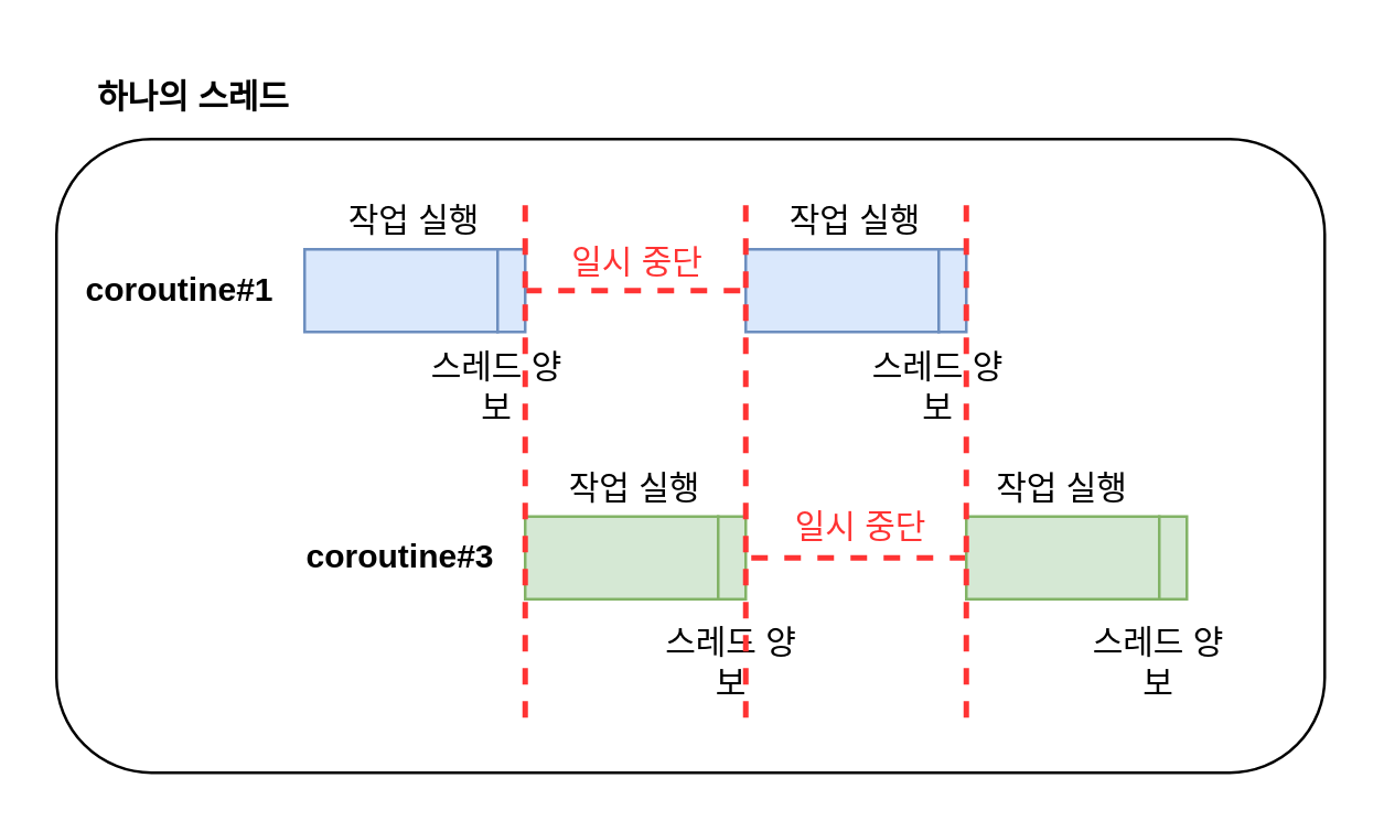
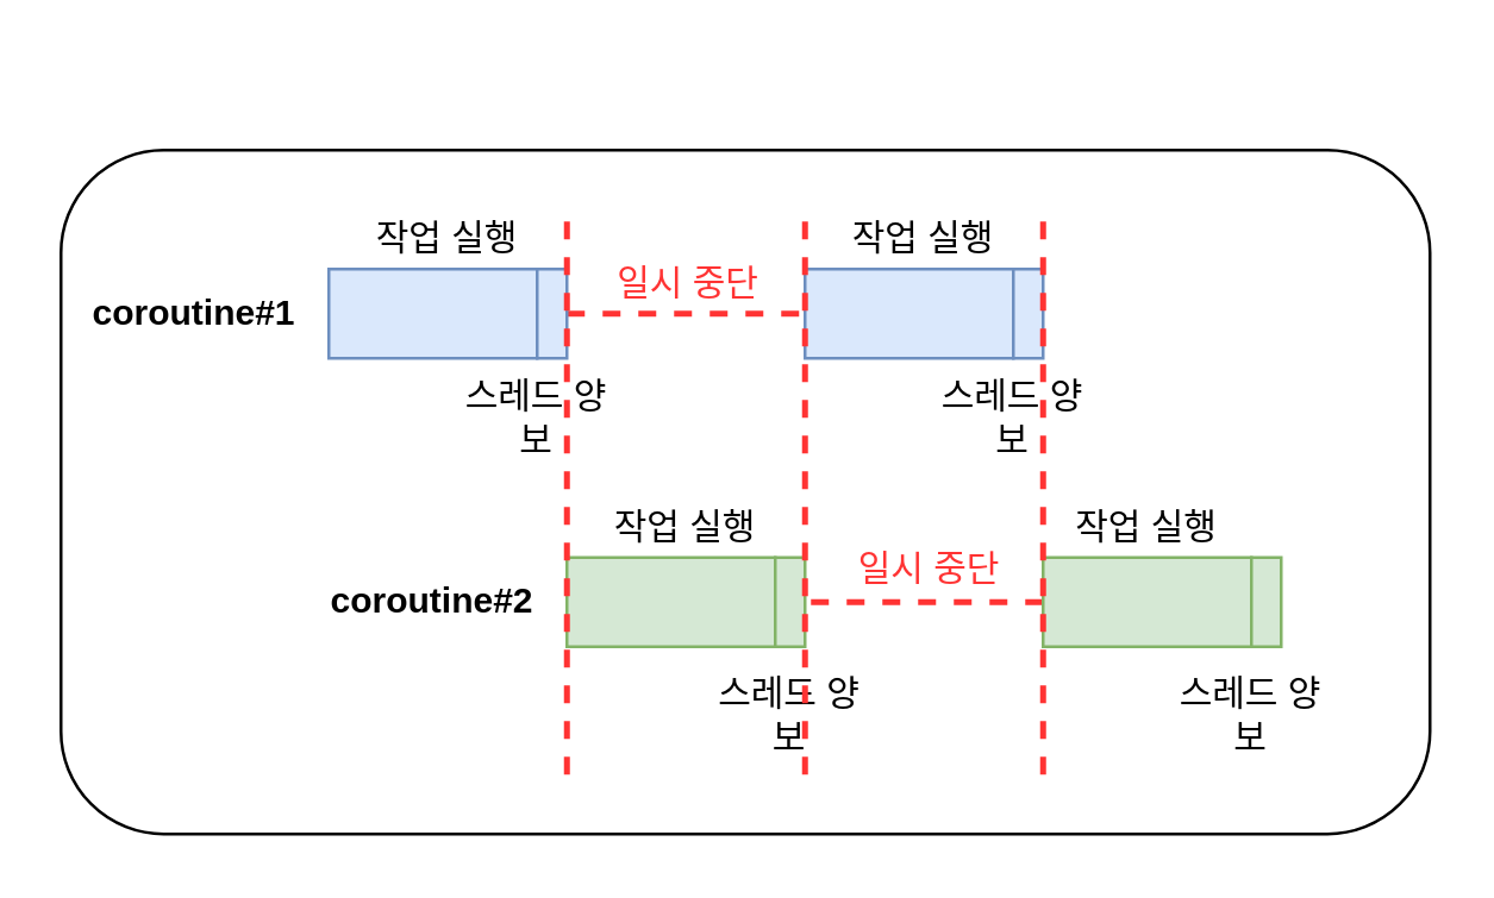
- <mxCell id="28" value="하나의 스레드" style="text;html=1;align=center;verticalAlign=middle;whiteSpace=wrap;rounded=0;fontStyle=1" vertex="1" parent="1"><mxGeometry x="20" y="20" width="100" height="30" as="geometry" /></mxCell>
- <mxCell id="14" value="coroutine#3" style="text;html=1;align=center;verticalAlign=middle;whiteSpace=wrap;rounded=0;fontStyle=1" vertex="1" parent="1"><mxGeometry x="110" y="187" width="70" height="30" as="geometry" /></mxCell>
+ <mxCell id="14" value="coroutine#2" style="text;html=1;align=center;verticalAlign=middle;whiteSpace=wrap;rounded=0;fontStyle=1" vertex="1" parent="1"><mxGeometry x="110" y="187" width="70" height="30" as="geometry" /></mxCell>
